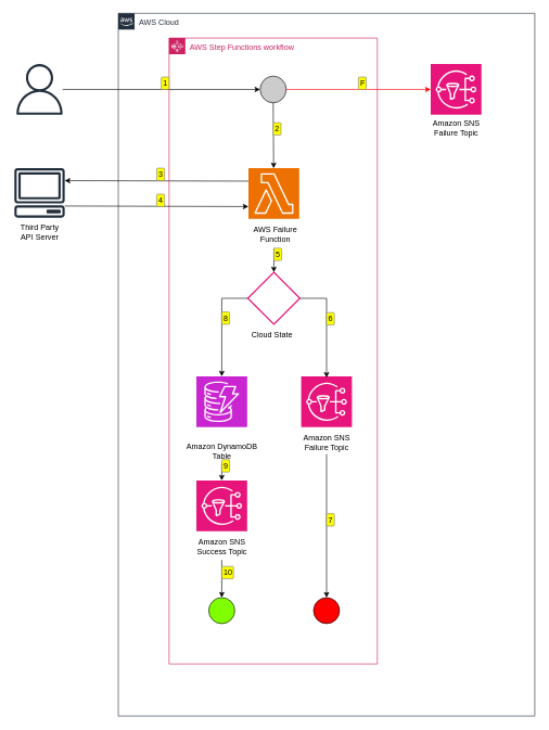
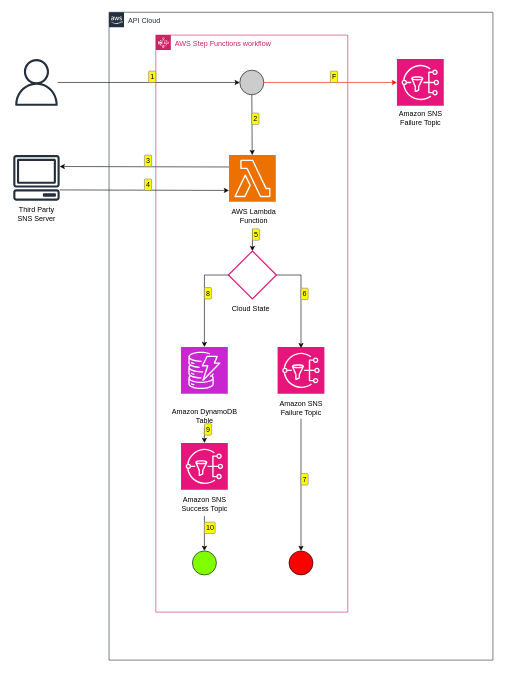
- <mxCell id="13" value="AWS Cloud" style="points=[[0,0],[0.25,0],[0.5,0],[0.75,0],[1,0],[1,0.25],[1,0.5],[1,0.75],[1,1],[0.75,1],[0.5,1],[0.25,1],[0,1],[0,0.75],[0,0.5],[0,0.25]];outlineConnect=0;gradientColor=none;html=1;whiteSpace=wrap;fontSize=12;fontStyle=0;container=1;pointerEvents=0;collapsible=0;recursiveResize=0;shape=mxgraph.aws4.group;grIcon=mxgraph.aws4.group_aws_cloud_alt;strokeColor=#232F3E;fillColor=none;verticalAlign=top;align=left;spacingLeft=30;fontColor=#232F3E;dashed=0;" vertex="1" parent="1"><mxGeometry x="181" y="20" width="640" height="1080" as="geometry" /></mxCell>
+ <mxCell id="13" value="API Cloud" style="points=[[0,0],[0.25,0],[0.5,0],[0.75,0],[1,0],[1,0.25],[1,0.5],[1,0.75],[1,1],[0.75,1],[0.5,1],[0.25,1],[0,1],[0,0.75],[0,0.5],[0,0.25]];outlineConnect=0;gradientColor=none;html=1;whiteSpace=wrap;fontSize=12;fontStyle=0;container=1;pointerEvents=0;collapsible=0;recursiveResize=0;shape=mxgraph.aws4.group;grIcon=mxgraph.aws4.group_aws_cloud_alt;strokeColor=#232F3E;fillColor=none;verticalAlign=top;align=left;spacingLeft=30;fontColor=#232F3E;dashed=0;" vertex="1" parent="1"><mxGeometry x="181" y="20" width="640" height="1080" as="geometry" /></mxCell>
- <mxCell id="32" value="Third Party&lt;div&gt;API Server&lt;/div&gt;" style="text;html=1;align=center;verticalAlign=middle;resizable=0;points=[];autosize=1;strokeColor=none;fillColor=none;" vertex="1" parent="1"><mxGeometry x="20" y="336" width="80" height="40" as="geometry" /></mxCell>
+ <mxCell id="32" value="Third Party&lt;div&gt;SNS Server&lt;/div&gt;" style="text;html=1;align=center;verticalAlign=middle;resizable=0;points=[];autosize=1;strokeColor=none;fillColor=none;" vertex="1" parent="1"><mxGeometry x="20" y="336" width="80" height="40" as="geometry" /></mxCell>
- <mxCell id="25" value="AWS Failure&lt;div&gt;Function&lt;/div&gt;" style="text;html=1;align=center;verticalAlign=middle;resizable=0;points=[];autosize=1;strokeColor=none;fillColor=none;" vertex="1" parent="13"><mxGeometry x="191" y="320" width="100" height="40" as="geometry" /></mxCell>
+ <mxCell id="25" value="AWS Lambda&lt;div&gt;Function&lt;/div&gt;" style="text;html=1;align=center;verticalAlign=middle;resizable=0;points=[];autosize=1;strokeColor=none;fillColor=none;" vertex="1" parent="13"><mxGeometry x="191" y="320" width="100" height="40" as="geometry" /></mxCell>
